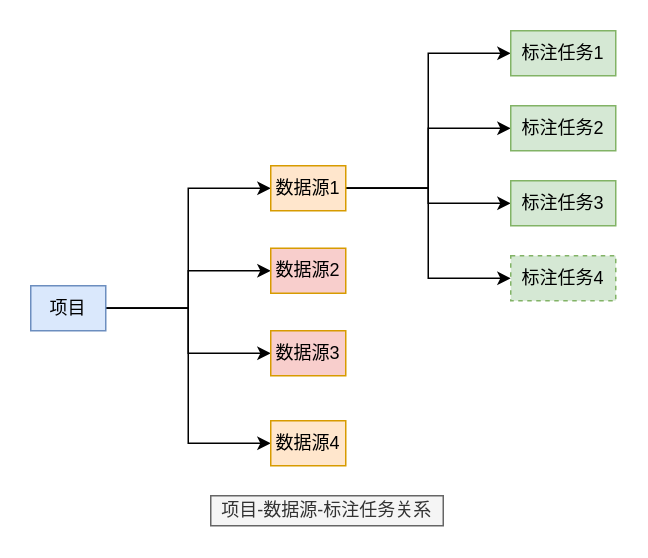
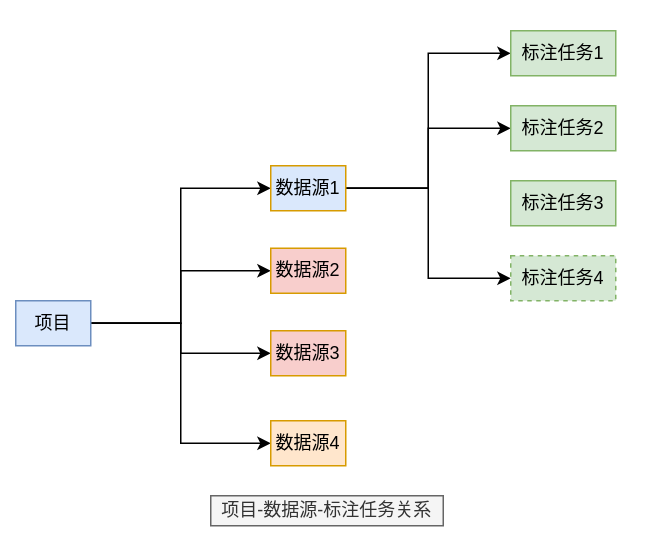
- <mxCell id="11" value="数据源1" style="rounded=0;whiteSpace=wrap;html=1;fillColor=#ffe6cc;strokeColor=#d79b00;" vertex="1" parent="1"><mxGeometry x="180" y="110" width="50" height="30" as="geometry" /></mxCell>
+ <mxCell id="11" value="数据源1" style="rounded=0;whiteSpace=wrap;html=1;fillColor=#dae8fc;strokeColor=#d79b00;" vertex="1" parent="1"><mxGeometry x="180" y="110" width="50" height="30" as="geometry" /></mxCell>
- <mxCell id="9" style="edgeStyle=orthogonalEdgeStyle;rounded=0;orthogonalLoop=1;jettySize=auto;html=1;entryX=0;entryY=0.5;entryDx=0;entryDy=0;elbow=vertical;" edge="1" parent="1" source="11" target="15"><mxGeometry relative="1" as="geometry" /></mxCell>
- <mxCell id="6" value="项目" style="rounded=0;whiteSpace=wrap;html=1;fillColor=#dae8fc;strokeColor=#6c8ebf;" vertex="1" parent="1"><mxGeometry x="20" y="190" width="50" height="30" as="geometry" /></mxCell>
+ <mxCell id="6" value="项目" style="rounded=0;whiteSpace=wrap;html=1;fillColor=#dae8fc;strokeColor=#6c8ebf;" vertex="1" parent="1"><mxGeometry x="10" y="200" width="50" height="30" as="geometry" /></mxCell>
